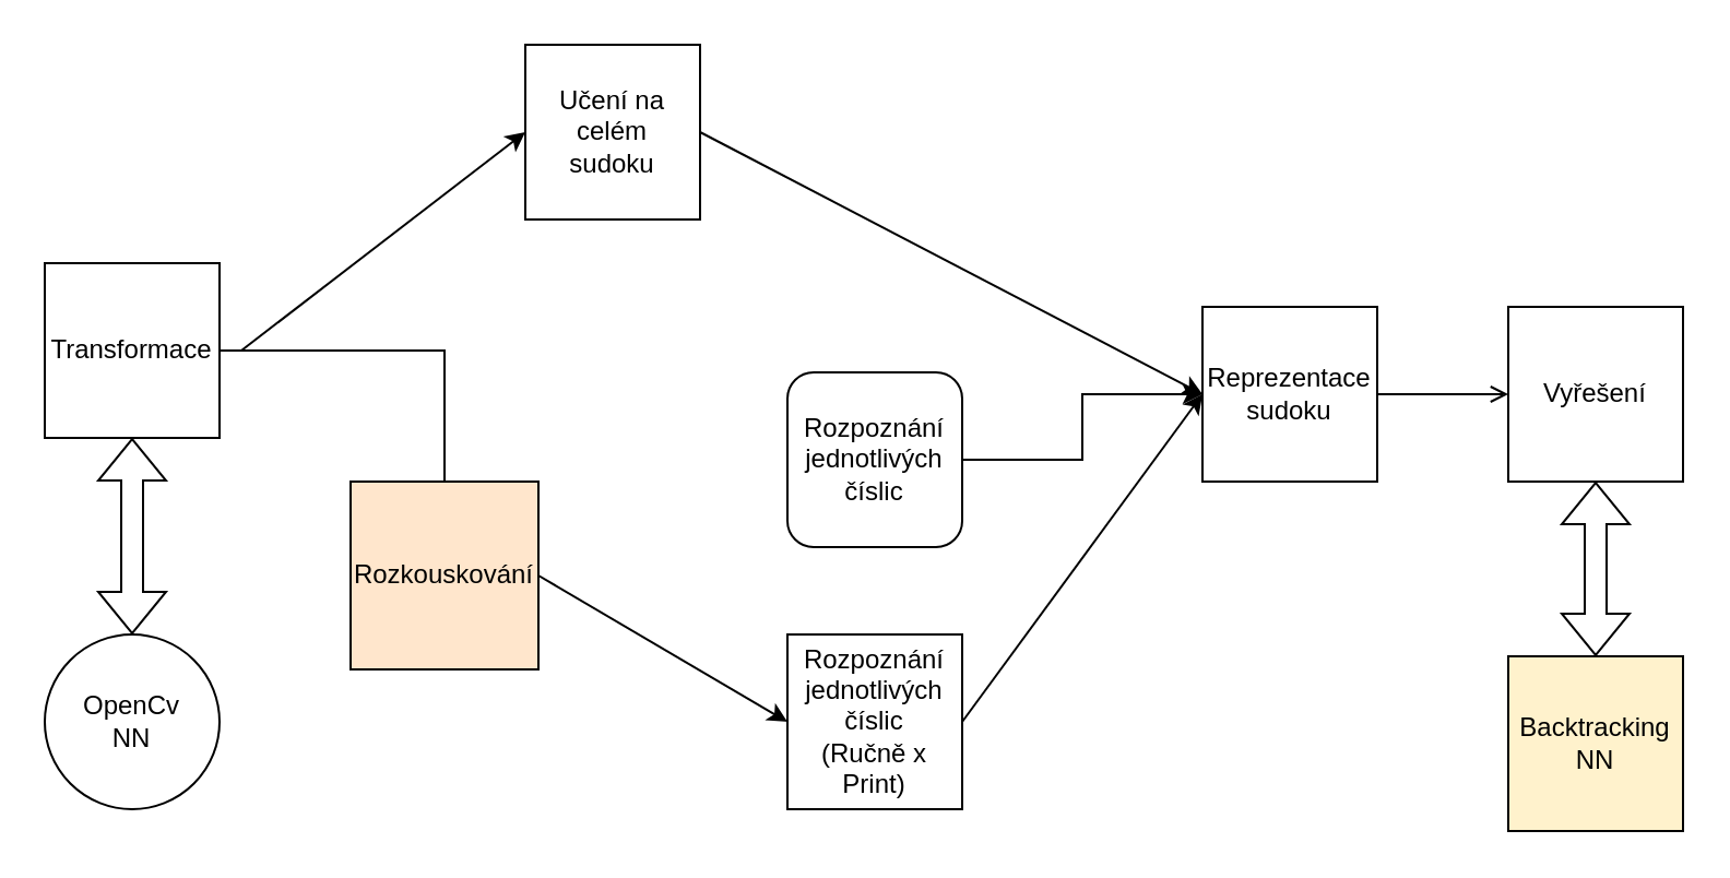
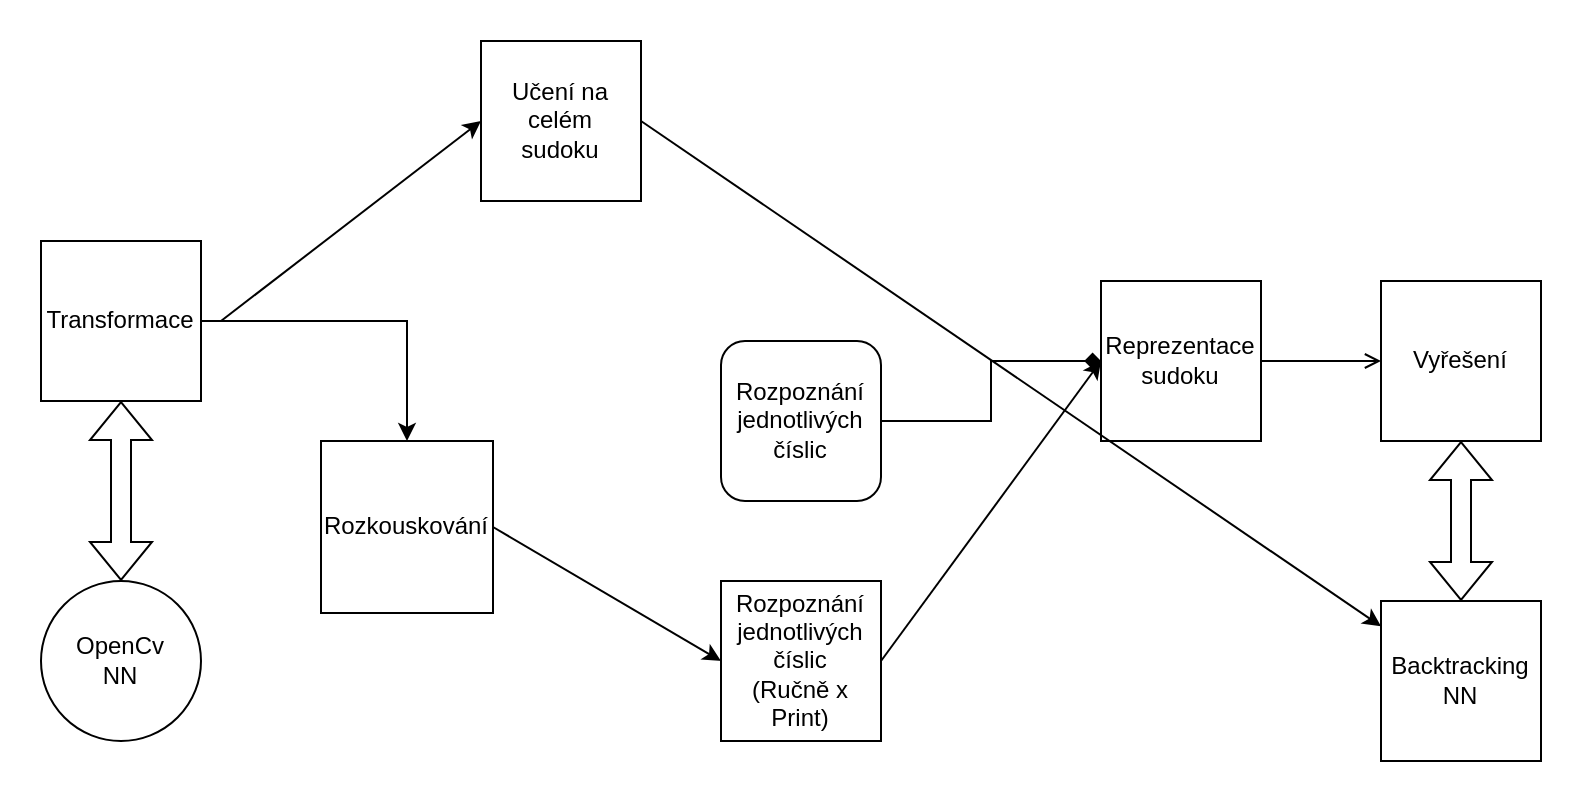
- <mxCell id="12" value="" style="endArrow=classic;html=1;rounded=0;exitX=1;exitY=0.5;exitDx=0;exitDy=0;entryX=0;entryY=0.5;entryDx=0;entryDy=0;" edge="1" parent="1" source="4" target="11"><mxGeometry width="50" height="50" relative="1" as="geometry"><mxPoint x="380" y="180" as="sourcePoint" /><mxPoint x="430" y="130" as="targetPoint" /></mxGeometry></mxCell>
+ <mxCell id="12" value="" style="endArrow=classic;html=1;rounded=0;exitX=1;exitY=0.5;exitDx=0;exitDy=0;" edge="1" parent="1" source="4" target="19"><mxGeometry width="50" height="50" relative="1" as="geometry"><mxPoint x="380" y="180" as="sourcePoint" /><mxPoint x="430" y="130" as="targetPoint" /></mxGeometry></mxCell>
- <mxCell id="6" value="" style="edgeStyle=orthogonalEdgeStyle;rounded=0;orthogonalLoop=1;jettySize=auto;html=1;" edge="1" parent="1" source="7" target="11"><mxGeometry relative="1" as="geometry" /></mxCell>
+ <mxCell id="6" value="" style="edgeStyle=orthogonalEdgeStyle;rounded=0;orthogonalLoop=1;jettySize=auto;html=1;endArrow=diamond;" edge="1" parent="1" source="7" target="11"><mxGeometry relative="1" as="geometry" /></mxCell>
- <mxCell id="2" value="" style="edgeStyle=orthogonalEdgeStyle;rounded=0;orthogonalLoop=1;jettySize=auto;html=1;endArrow=none;" edge="1" parent="1" source="3" target="5"><mxGeometry relative="1" as="geometry" /></mxCell>
+ <mxCell id="2" value="" style="edgeStyle=orthogonalEdgeStyle;rounded=0;orthogonalLoop=1;jettySize=auto;html=1;" edge="1" parent="1" source="3" target="5"><mxGeometry relative="1" as="geometry" /></mxCell>
- <mxCell id="5" value="Rozkouskování" style="whiteSpace=wrap;html=1;aspect=fixed;fillColor=#ffe6cc;" vertex="1" parent="1"><mxGeometry x="160" y="220" width="86" height="86" as="geometry" /></mxCell>
+ <mxCell id="5" value="Rozkouskování" style="whiteSpace=wrap;html=1;aspect=fixed;" vertex="1" parent="1"><mxGeometry x="160" y="220" width="86" height="86" as="geometry" /></mxCell>
- <mxCell id="19" value="&lt;div&gt;Backtracking&lt;/div&gt;&lt;div&gt;NN&lt;br&gt;&lt;/div&gt;" style="whiteSpace=wrap;html=1;aspect=fixed;fillColor=#fff2cc;" vertex="1" parent="1"><mxGeometry x="690" y="300" width="80" height="80" as="geometry" /></mxCell>
+ <mxCell id="19" value="&lt;div&gt;Backtracking&lt;/div&gt;&lt;div&gt;NN&lt;br&gt;&lt;/div&gt;" style="whiteSpace=wrap;html=1;aspect=fixed;" vertex="1" parent="1"><mxGeometry x="690" y="300" width="80" height="80" as="geometry" /></mxCell>
